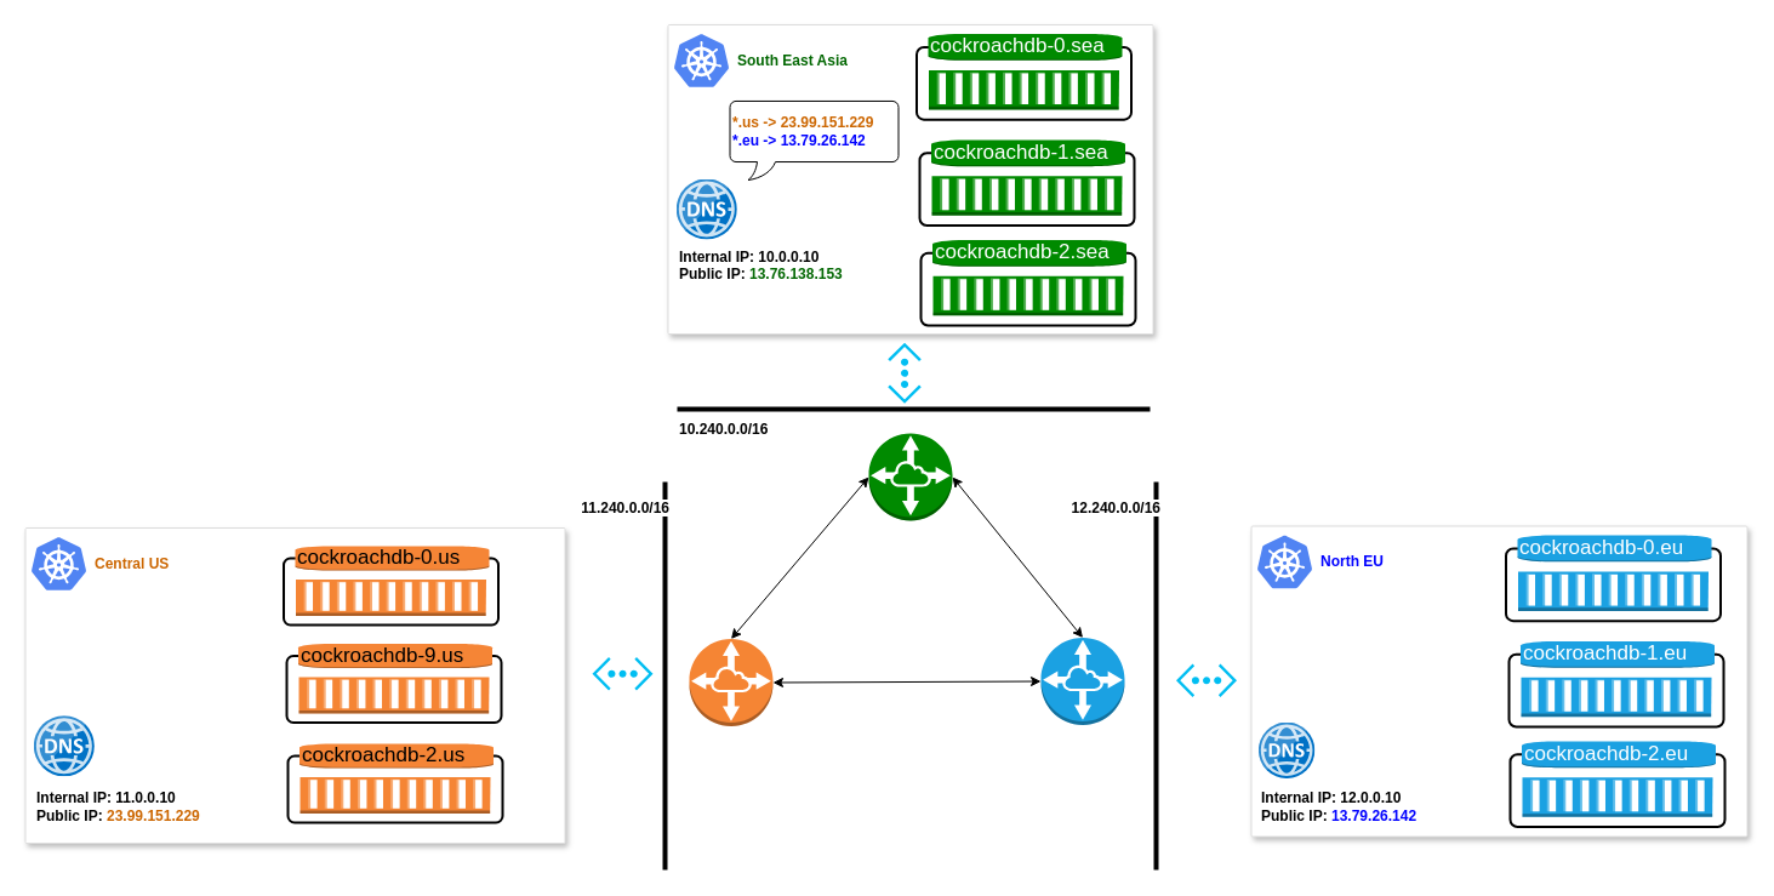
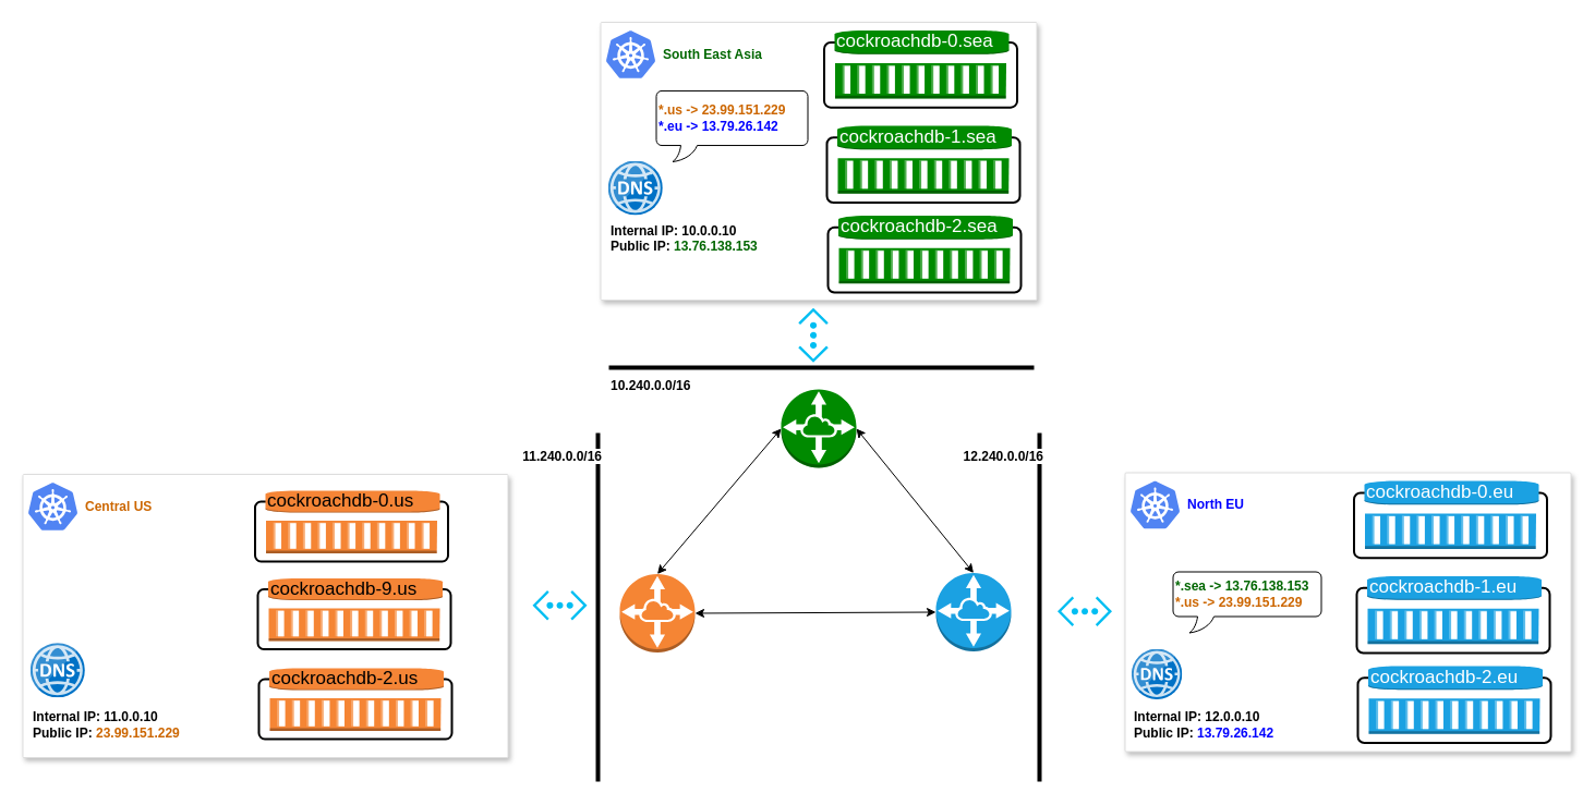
+ <mxCell id="32" value="&lt;font color=&quot;#006600&quot;&gt;*.sea -&amp;gt;&amp;nbsp;13.76.138.153&lt;/font&gt;&lt;br&gt;&lt;font color=&quot;#cc6600&quot;&gt;*.us -&amp;gt;&amp;nbsp;23.99.151.229&lt;/font&gt;&lt;br&gt;" style="whiteSpace=wrap;html=1;shape=mxgraph.basic.roundRectCallout;dx=30;dy=15;size=5;boundedLbl=1;align=left;fontStyle=1" vertex="1" parent="29"><mxGeometry x="44" y="91" width="136" height="56" as="geometry" /></mxCell>
